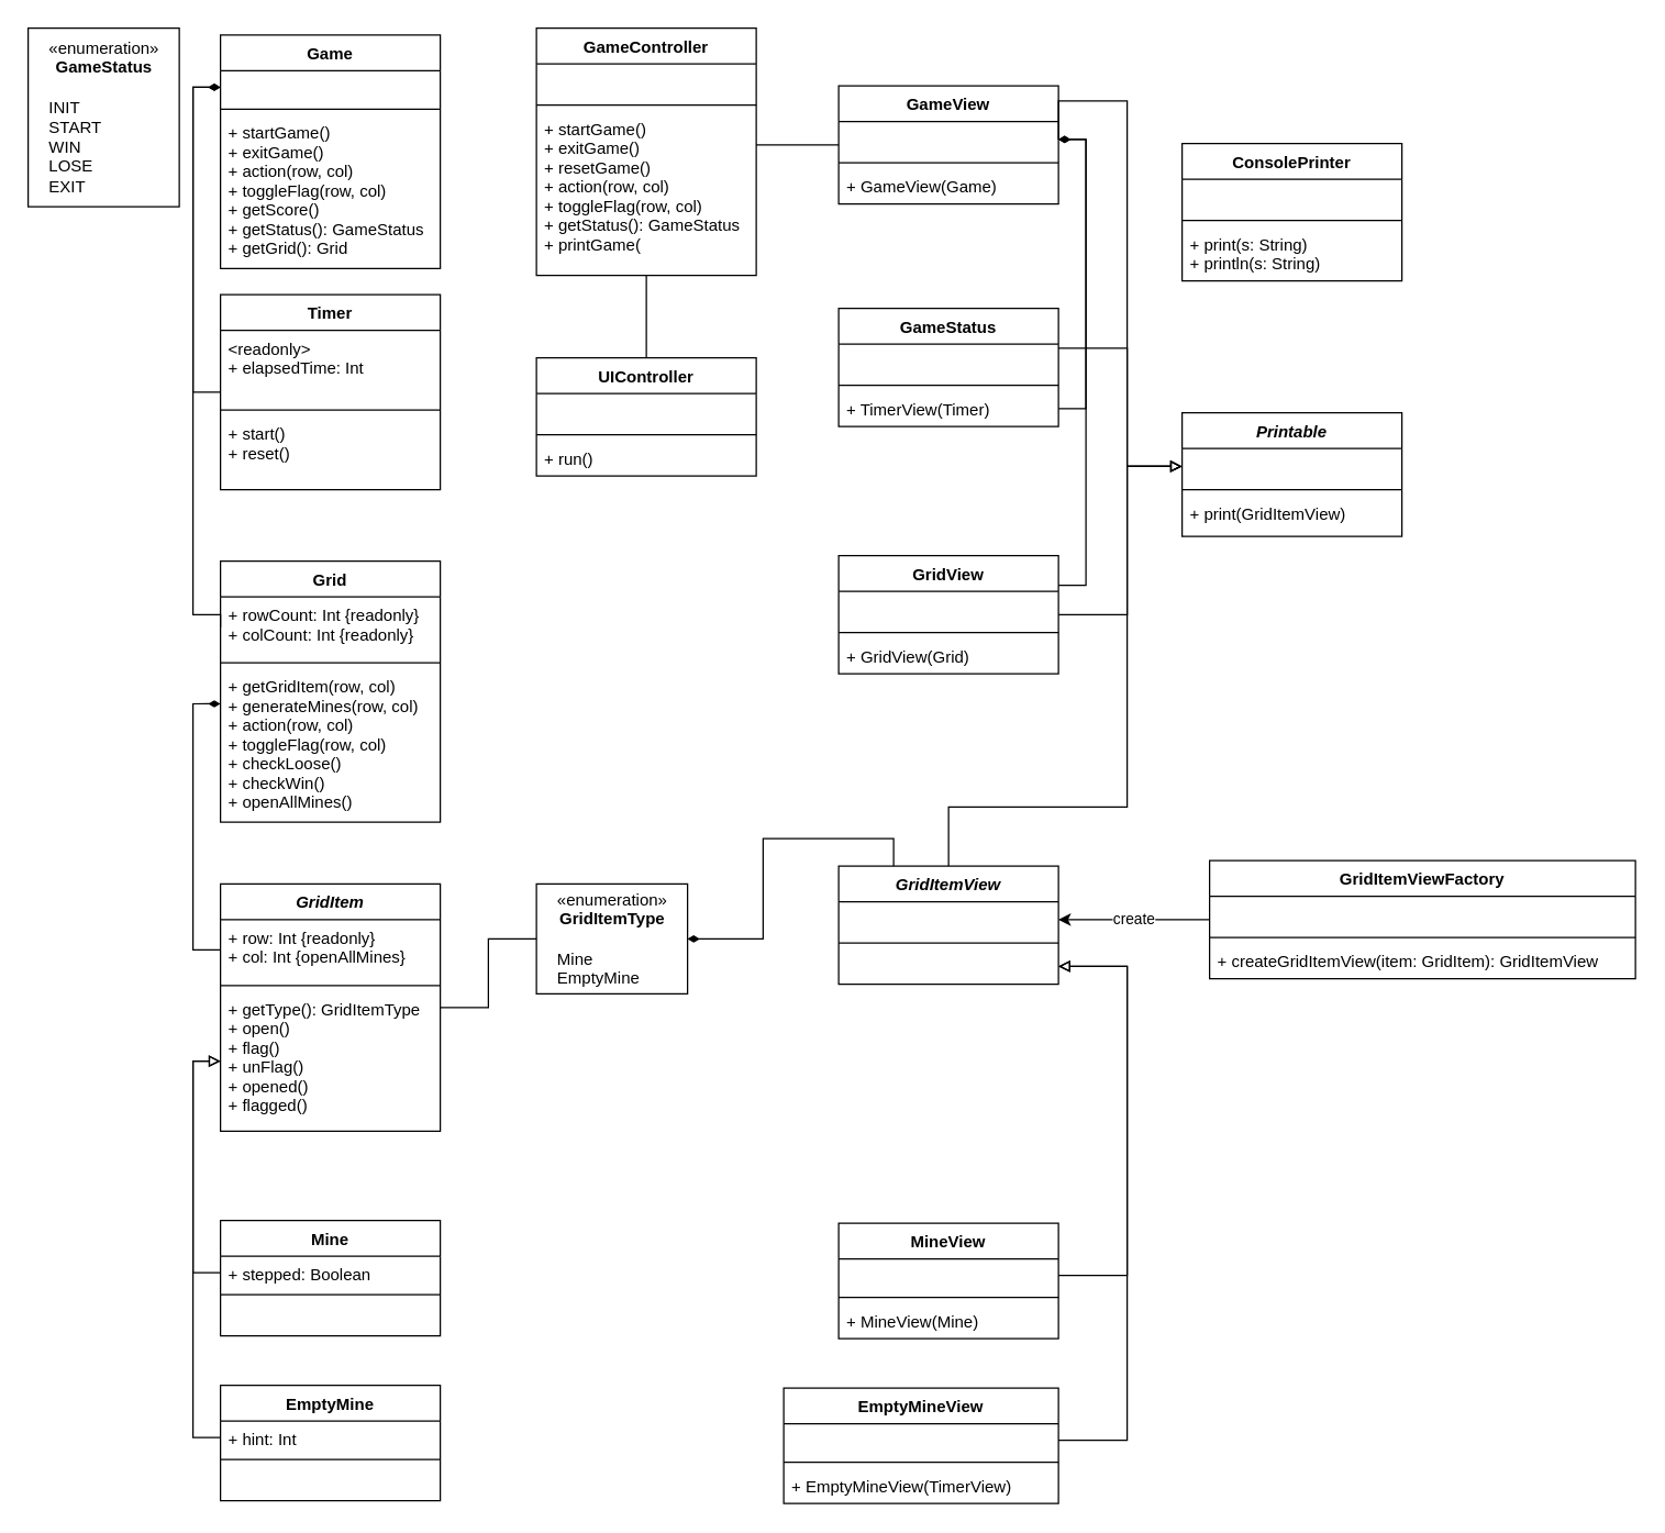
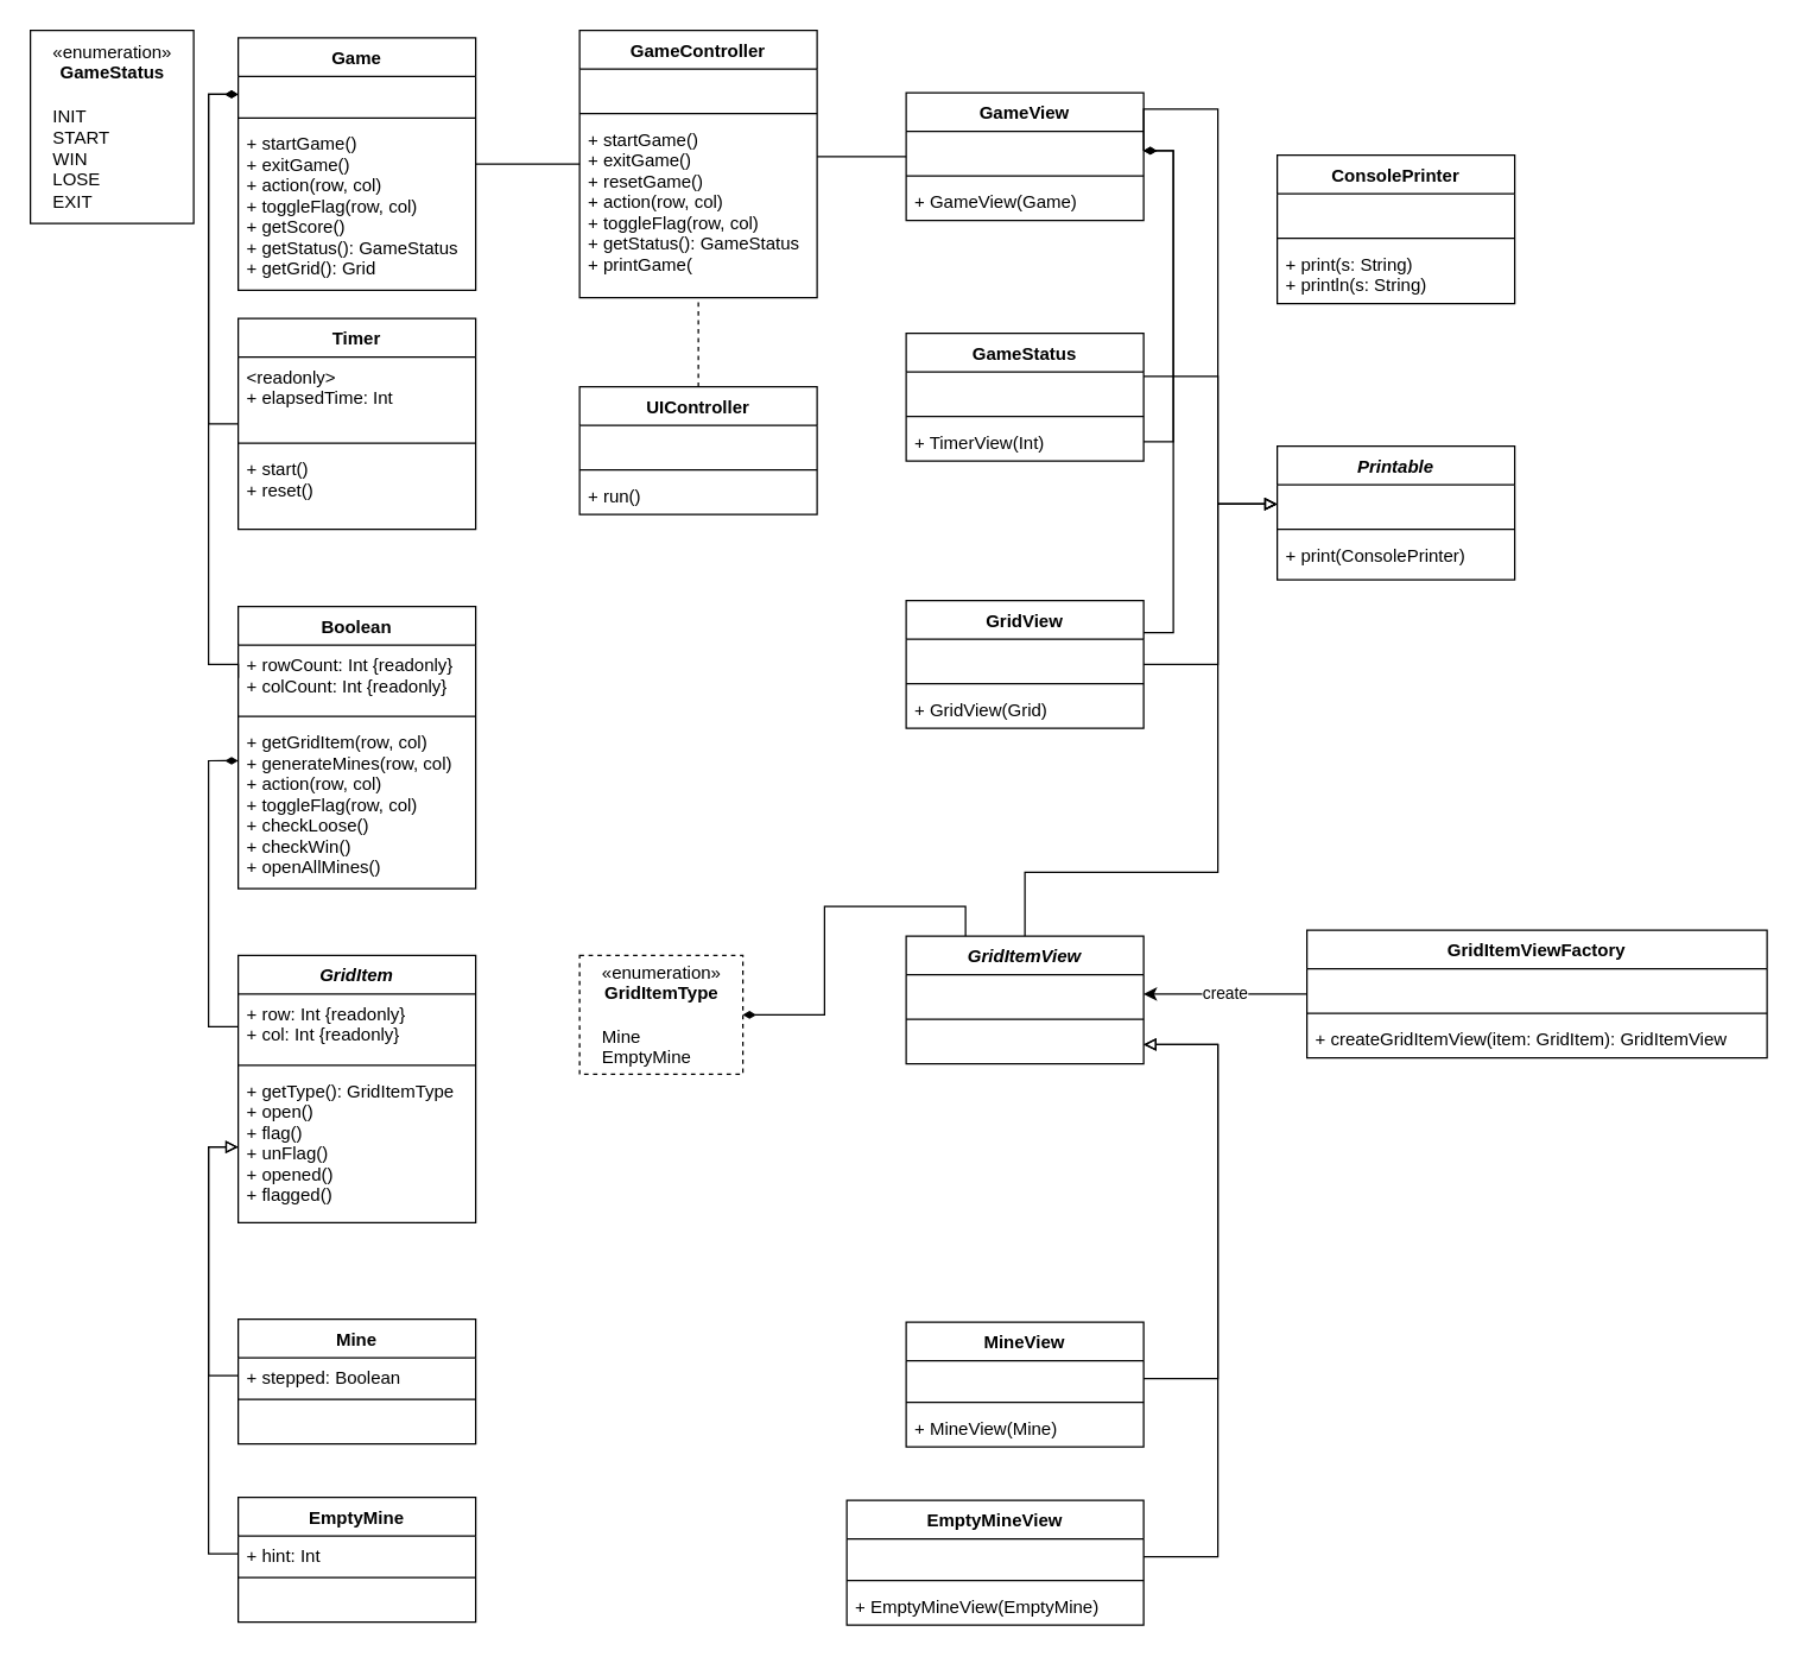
+ <mxCell id="60" style="edgeStyle=orthogonalEdgeStyle;rounded=0;orthogonalLoop=1;jettySize=auto;html=1;endArrow=none;endFill=0;" parent="1" source="61" target="2" edge="1"><mxGeometry relative="1" as="geometry" /></mxCell>
- <mxCell id="65" style="edgeStyle=orthogonalEdgeStyle;rounded=0;orthogonalLoop=1;jettySize=auto;html=1;endArrow=none;endFill=0;" parent="1" source="66" target="61" edge="1"><mxGeometry relative="1" as="geometry" /></mxCell>
+ <mxCell id="65" style="edgeStyle=orthogonalEdgeStyle;rounded=0;orthogonalLoop=1;jettySize=auto;html=1;endArrow=none;endFill=0;dashed=1;" parent="1" source="66" target="61" edge="1"><mxGeometry relative="1" as="geometry" /></mxCell>
- <mxCell id="42" value="+ TimerView(Timer)" style="text;strokeColor=none;fillColor=none;align=left;verticalAlign=top;spacingLeft=4;spacingRight=4;overflow=hidden;rotatable=0;points=[[0,0.5],[1,0.5]];portConstraint=eastwest;" parent="39" vertex="1"><mxGeometry y="60" width="160" height="26" as="geometry" /></mxCell>
+ <mxCell id="42" value="+ TimerView(Int)" style="text;strokeColor=none;fillColor=none;align=left;verticalAlign=top;spacingLeft=4;spacingRight=4;overflow=hidden;rotatable=0;points=[[0,0.5],[1,0.5]];portConstraint=eastwest;" parent="39" vertex="1"><mxGeometry y="60" width="160" height="26" as="geometry" /></mxCell>
- <mxCell id="34" value="+ print(GridItemView)&#10;" style="text;strokeColor=none;fillColor=none;align=left;verticalAlign=top;spacingLeft=4;spacingRight=4;overflow=hidden;rotatable=0;points=[[0,0.5],[1,0.5]];portConstraint=eastwest;" parent="31" vertex="1"><mxGeometry y="60" width="160" height="30" as="geometry" /></mxCell>
+ <mxCell id="34" value="+ print(ConsolePrinter)&#10;" style="text;strokeColor=none;fillColor=none;align=left;verticalAlign=top;spacingLeft=4;spacingRight=4;overflow=hidden;rotatable=0;points=[[0,0.5],[1,0.5]];portConstraint=eastwest;" parent="31" vertex="1"><mxGeometry y="60" width="160" height="30" as="geometry" /></mxCell>
- <mxCell id="15" value="Grid" style="swimlane;fontStyle=1;align=center;verticalAlign=top;childLayout=stackLayout;horizontal=1;startSize=26;horizontalStack=0;resizeParent=1;resizeParentMax=0;resizeLast=0;collapsible=1;marginBottom=0;" parent="1" vertex="1"><mxGeometry x="160" y="408" width="160" height="190" as="geometry" /></mxCell>
+ <mxCell id="15" value="Boolean" style="swimlane;fontStyle=1;align=center;verticalAlign=top;childLayout=stackLayout;horizontal=1;startSize=26;horizontalStack=0;resizeParent=1;resizeParentMax=0;resizeLast=0;collapsible=1;marginBottom=0;" parent="1" vertex="1"><mxGeometry x="160" y="408" width="160" height="190" as="geometry" /></mxCell>
- <mxCell id="12" value="+ row: Int {readonly}&#10;+ col: Int {openAllMines}" style="text;strokeColor=none;fillColor=none;align=left;verticalAlign=top;spacingLeft=4;spacingRight=4;overflow=hidden;rotatable=0;points=[[0,0.5],[1,0.5]];portConstraint=eastwest;" parent="11" vertex="1"><mxGeometry y="26" width="160" height="44" as="geometry" /></mxCell>
+ <mxCell id="12" value="+ row: Int {readonly}&#10;+ col: Int {readonly}" style="text;strokeColor=none;fillColor=none;align=left;verticalAlign=top;spacingLeft=4;spacingRight=4;overflow=hidden;rotatable=0;points=[[0,0.5],[1,0.5]];portConstraint=eastwest;" parent="11" vertex="1"><mxGeometry y="26" width="160" height="44" as="geometry" /></mxCell>
- <mxCell id="72" value="«enumeration»&lt;br&gt;&lt;b&gt;GridItemType&lt;/b&gt;&lt;br&gt;&lt;div style=&quot;text-align: left&quot;&gt;&lt;span&gt;&lt;br&gt;&lt;/span&gt;&lt;/div&gt;&lt;div style=&quot;text-align: left&quot;&gt;&lt;span&gt;Mine&lt;/span&gt;&lt;/div&gt;&lt;div style=&quot;text-align: left&quot;&gt;EmptyMine&lt;/div&gt;" style="html=1;" parent="1" vertex="1"><mxGeometry x="390" y="643" width="110" height="80" as="geometry" /></mxCell>
+ <mxCell id="72" value="«enumeration»&lt;br&gt;&lt;b&gt;GridItemType&lt;/b&gt;&lt;br&gt;&lt;div style=&quot;text-align: left&quot;&gt;&lt;span&gt;&lt;br&gt;&lt;/span&gt;&lt;/div&gt;&lt;div style=&quot;text-align: left&quot;&gt;&lt;span&gt;Mine&lt;/span&gt;&lt;/div&gt;&lt;div style=&quot;text-align: left&quot;&gt;EmptyMine&lt;/div&gt;" style="html=1;dashed=1;" parent="1" vertex="1"><mxGeometry x="390" y="643" width="110" height="80" as="geometry" /></mxCell>
- <mxCell id="71" style="edgeStyle=orthogonalEdgeStyle;rounded=0;orthogonalLoop=1;jettySize=auto;html=1;endArrow=none;endFill=0;" parent="1" source="72" target="11" edge="1"><mxGeometry relative="1" as="geometry" /></mxCell>
- <mxCell id="81" value="+ EmptyMineView(TimerView)" style="text;strokeColor=none;fillColor=none;align=left;verticalAlign=top;spacingLeft=4;spacingRight=4;overflow=hidden;rotatable=0;points=[[0,0.5],[1,0.5]];portConstraint=eastwest;" parent="78" vertex="1"><mxGeometry y="58" width="200" height="26" as="geometry" /></mxCell>
+ <mxCell id="81" value="+ EmptyMineView(EmptyMine)" style="text;strokeColor=none;fillColor=none;align=left;verticalAlign=top;spacingLeft=4;spacingRight=4;overflow=hidden;rotatable=0;points=[[0,0.5],[1,0.5]];portConstraint=eastwest;" parent="78" vertex="1"><mxGeometry y="58" width="200" height="26" as="geometry" /></mxCell>
